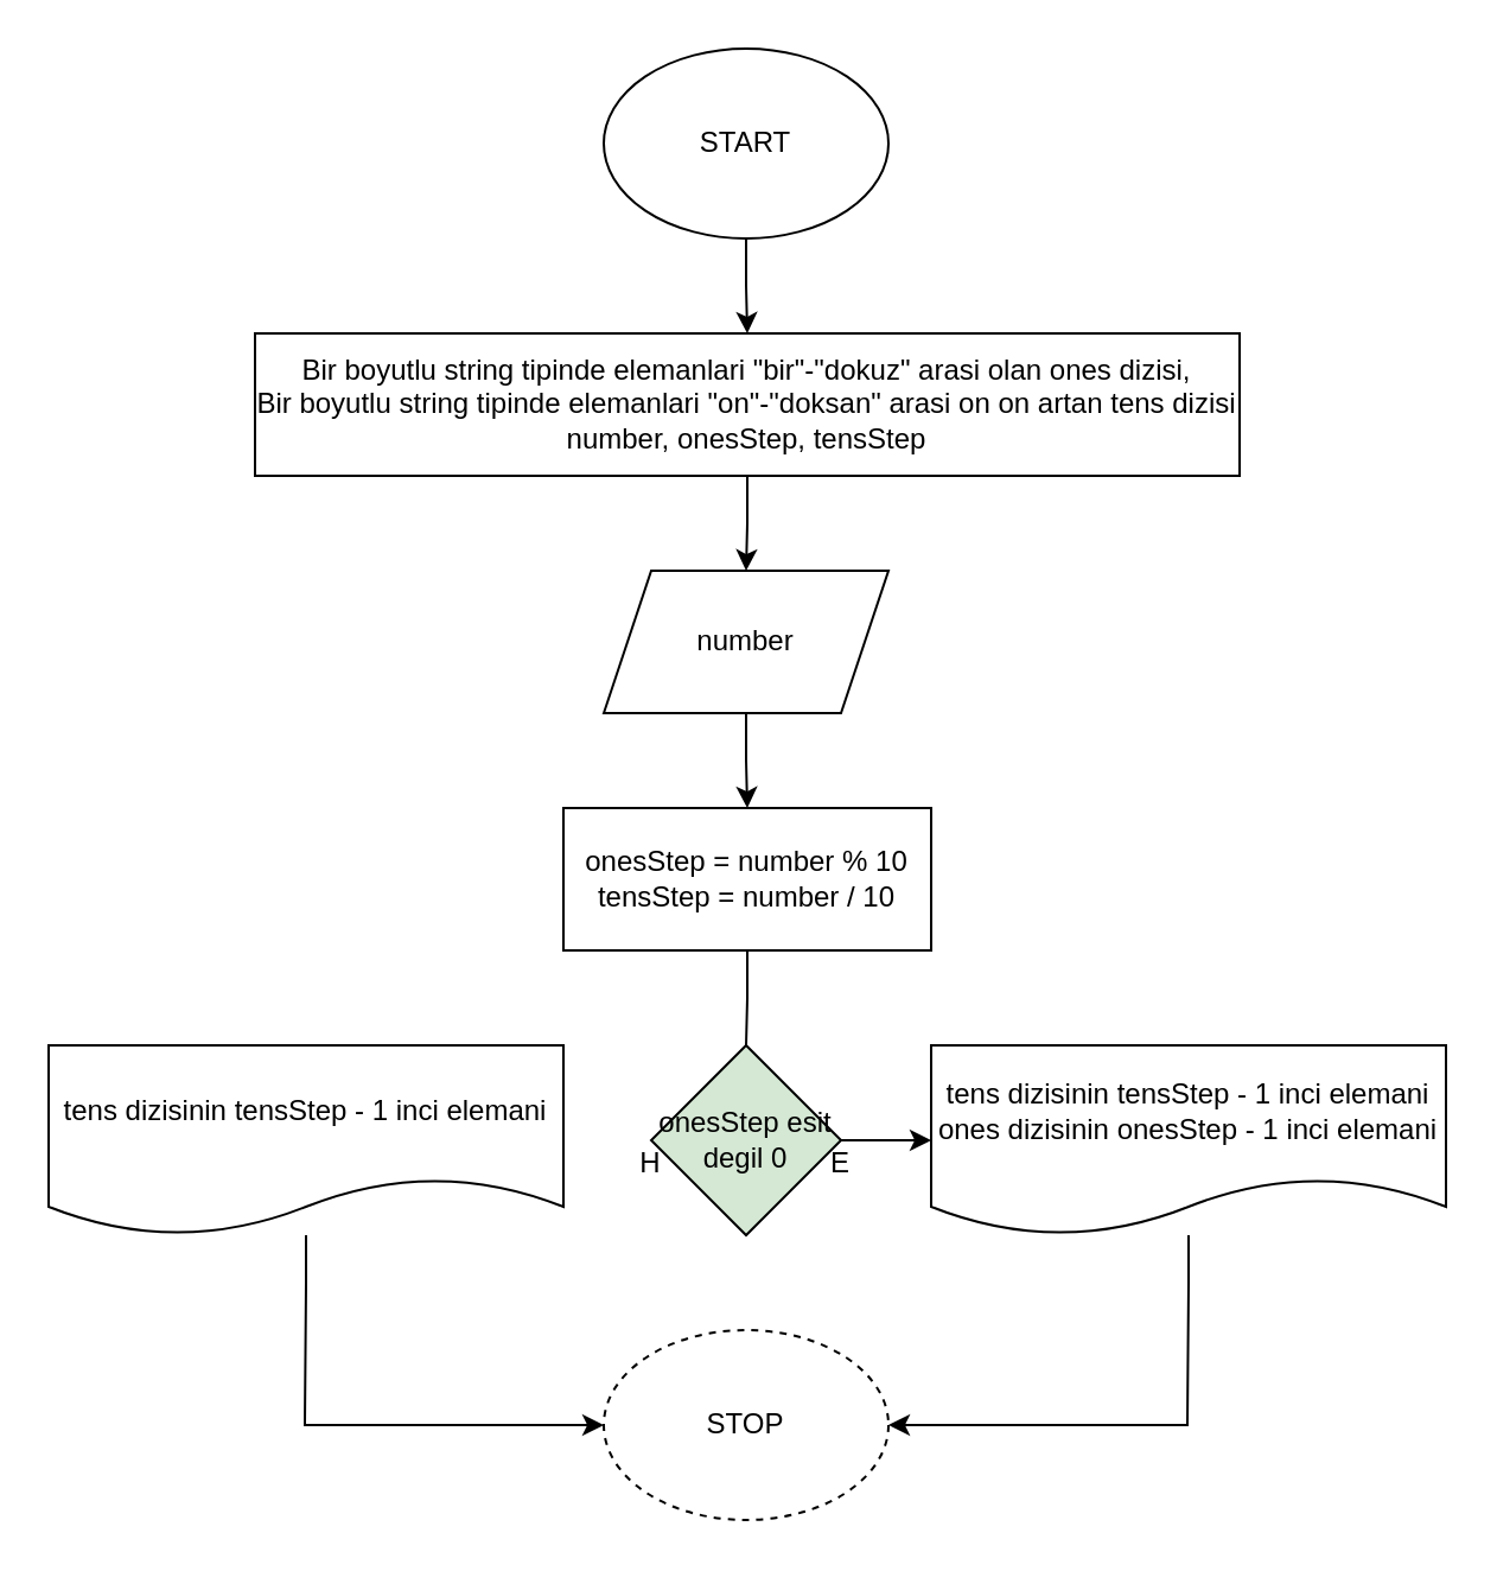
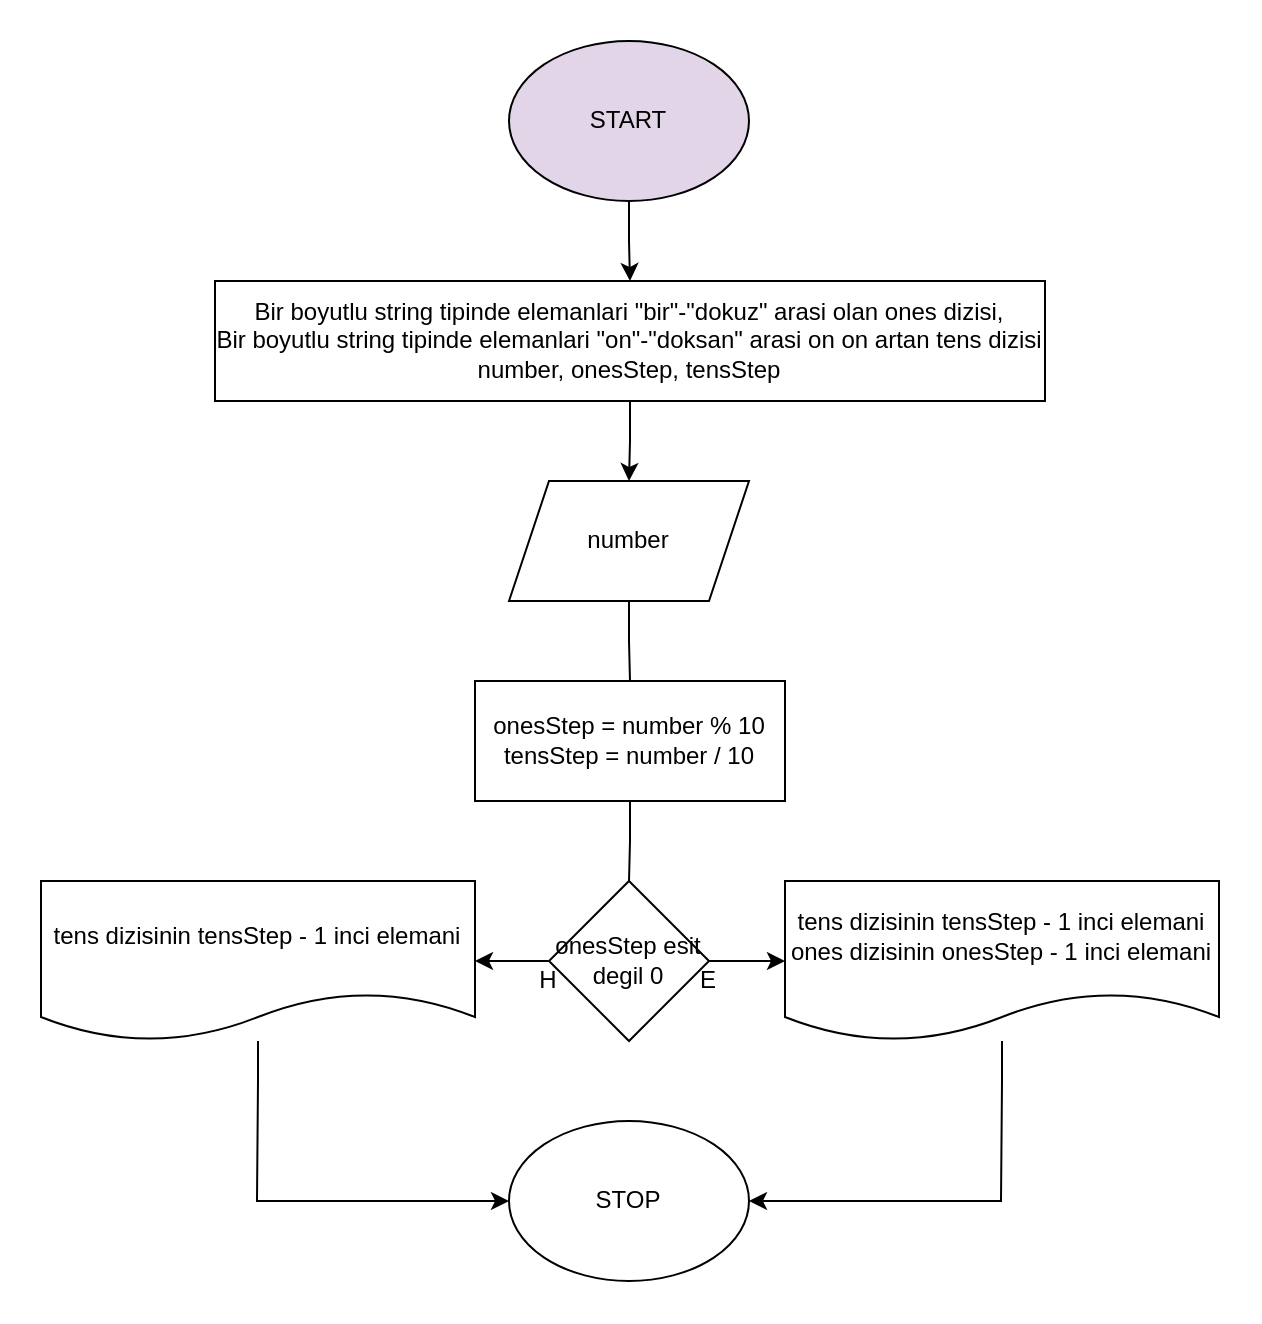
- <mxCell id="3" value="START" style="ellipse;whiteSpace=wrap;html=1;" parent="1" vertex="1"><mxGeometry x="254" width="120" height="80" as="geometry" y="20" /></mxCell>
+ <mxCell id="3" value="START" style="ellipse;whiteSpace=wrap;html=1;fillColor=#e1d5e7;" parent="1" vertex="1"><mxGeometry x="254" width="120" height="80" as="geometry" y="20" /></mxCell>
- <mxCell id="7" style="edgeStyle=orthogonalEdgeStyle;rounded=0;orthogonalLoop=1;jettySize=auto;html=1;" edge="1" parent="1" source="8" target="10"><mxGeometry relative="1" as="geometry" /></mxCell>
+ <mxCell id="7" style="edgeStyle=orthogonalEdgeStyle;rounded=0;orthogonalLoop=1;jettySize=auto;html=1;endArrow=none;" edge="1" parent="1" source="8" target="10"><mxGeometry relative="1" as="geometry" /></mxCell>
+ <mxCell id="12" style="edgeStyle=orthogonalEdgeStyle;rounded=0;orthogonalLoop=1;jettySize=auto;html=1;exitX=0;exitY=0.5;exitDx=0;exitDy=0;" edge="1" parent="1" source="13" target="17"><mxGeometry relative="1" as="geometry" /></mxCell>
- <mxCell id="13" value="onesStep esit degil 0" style="rhombus;whiteSpace=wrap;html=1;fillColor=#d5e8d4;" vertex="1" parent="1"><mxGeometry x="274" y="440" width="80" height="80" as="geometry" /></mxCell>
+ <mxCell id="13" value="onesStep esit degil 0" style="rhombus;whiteSpace=wrap;html=1;" vertex="1" parent="1"><mxGeometry x="274" y="440" width="80" height="80" as="geometry" /></mxCell>
- <mxCell id="4" value="STOP" style="ellipse;whiteSpace=wrap;html=1;dashed=1;" parent="1" vertex="1"><mxGeometry x="254" y="560" width="120" height="80" as="geometry" /></mxCell>
+ <mxCell id="4" value="STOP" style="ellipse;whiteSpace=wrap;html=1;" parent="1" vertex="1"><mxGeometry x="254" y="560" width="120" height="80" as="geometry" /></mxCell>
